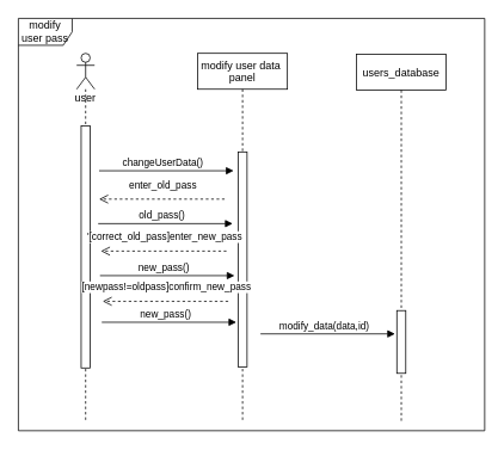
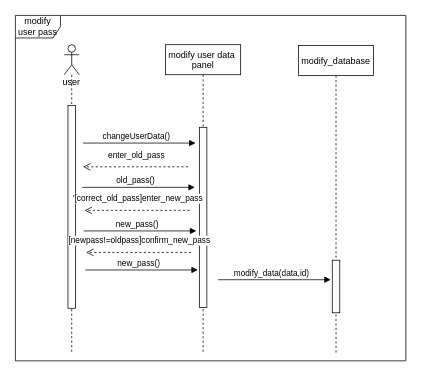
- <mxCell id="9" value="users_database" style="shape=umlLifeline;perimeter=lifelinePerimeter;container=1;collapsible=0;recursiveResize=0;rounded=0;shadow=0;strokeWidth=1;" parent="1" vertex="1"><mxGeometry x="397" y="60" width="100" height="410" as="geometry" /></mxCell>
+ <mxCell id="9" value="modify_database" style="shape=umlLifeline;perimeter=lifelinePerimeter;container=1;collapsible=0;recursiveResize=0;rounded=0;shadow=0;strokeWidth=1;" parent="1" vertex="1"><mxGeometry x="397" y="60" width="100" height="410" as="geometry" /></mxCell>
